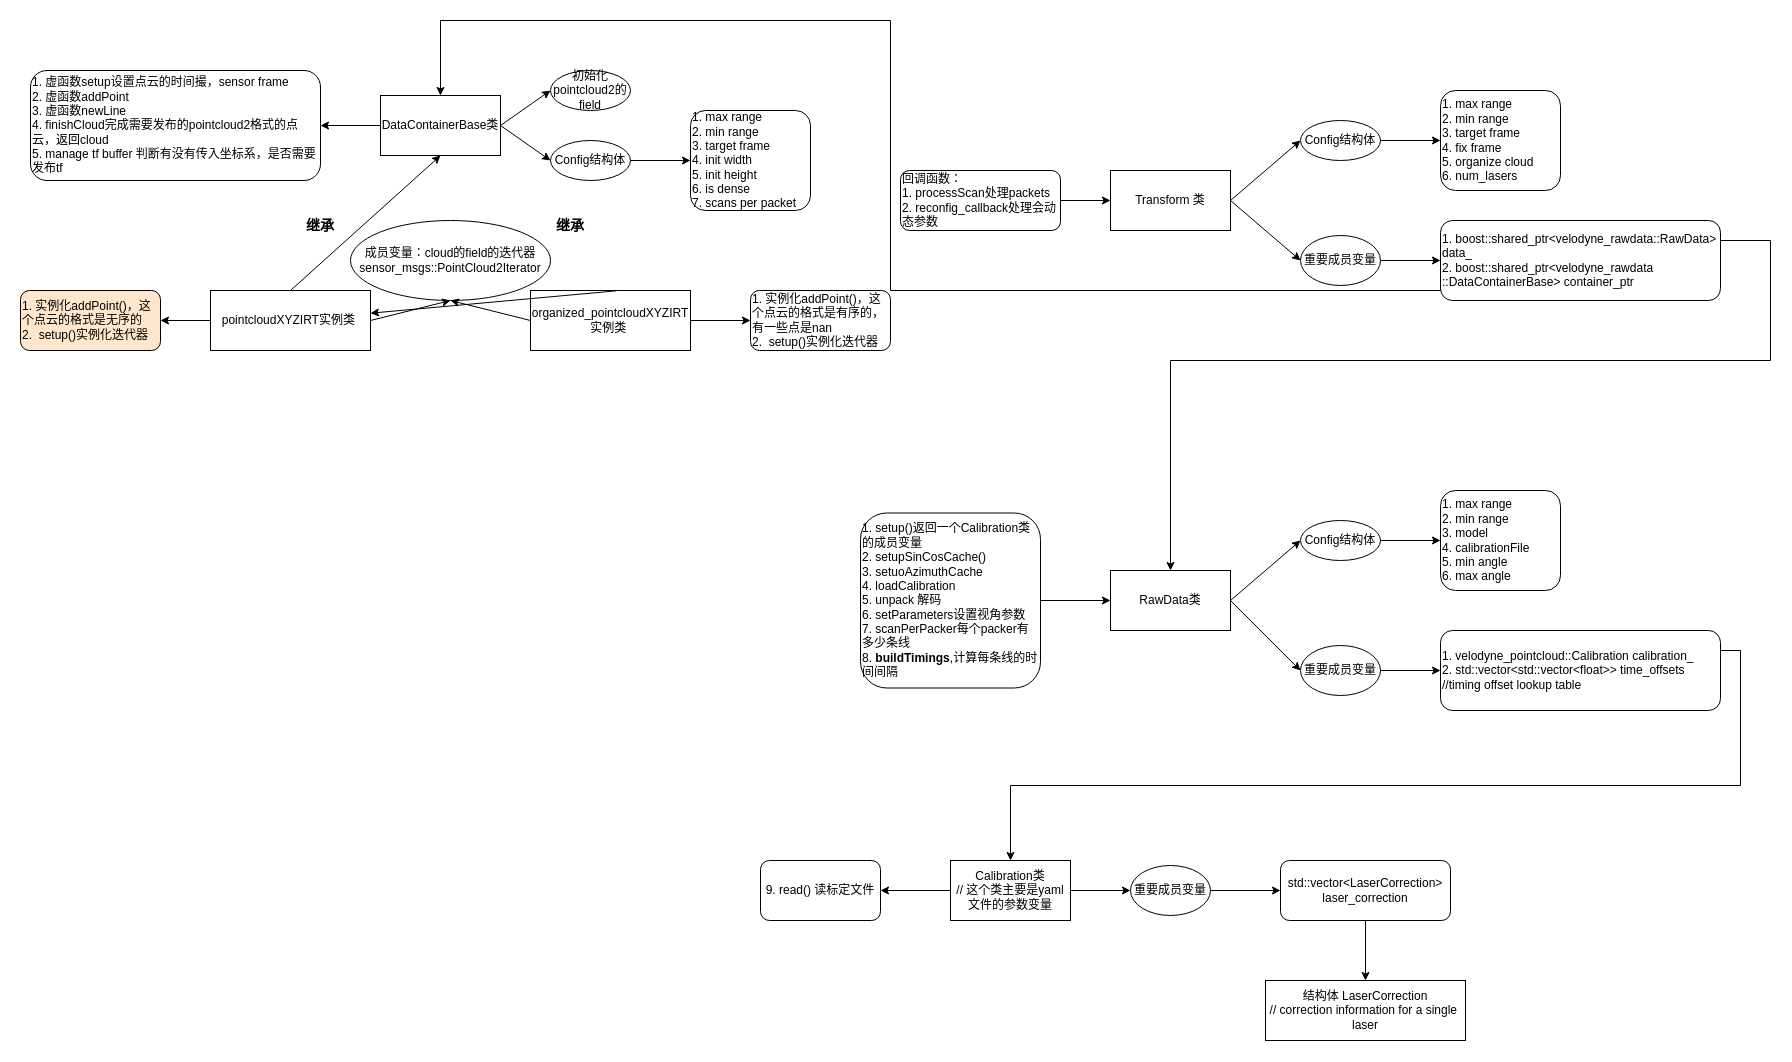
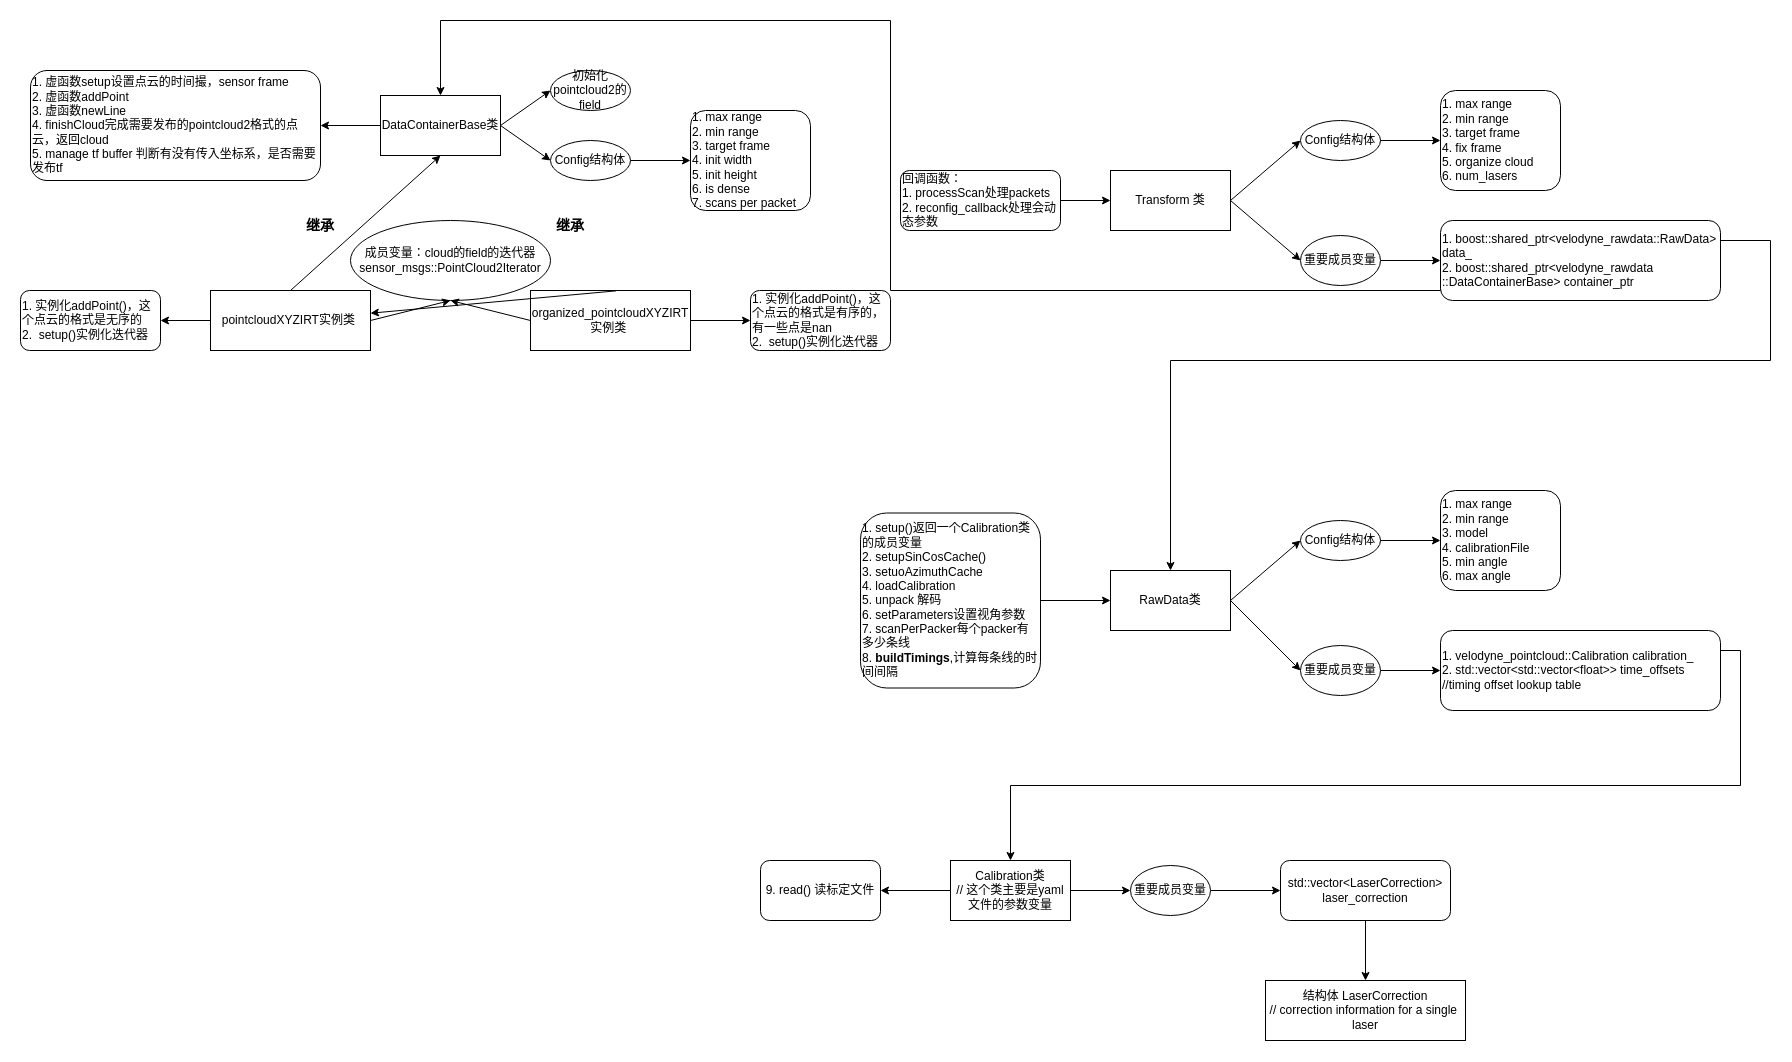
- <mxCell id="20" value="1. 实例化addPoint()，这个点云的格式是无序的&lt;br&gt;2.&amp;nbsp; setup()实例化迭代器" style="rounded=1;whiteSpace=wrap;html=1;align=left;fillColor=#ffe6cc;" vertex="1" parent="1"><mxGeometry y="290" width="140" height="60" as="geometry" x="20" /></mxCell>
+ <mxCell id="20" value="1. 实例化addPoint()，这个点云的格式是无序的&lt;br&gt;2.&amp;nbsp; setup()实例化迭代器" style="rounded=1;whiteSpace=wrap;html=1;align=left;" vertex="1" parent="1"><mxGeometry y="290" width="140" height="60" as="geometry" x="20" /></mxCell>
